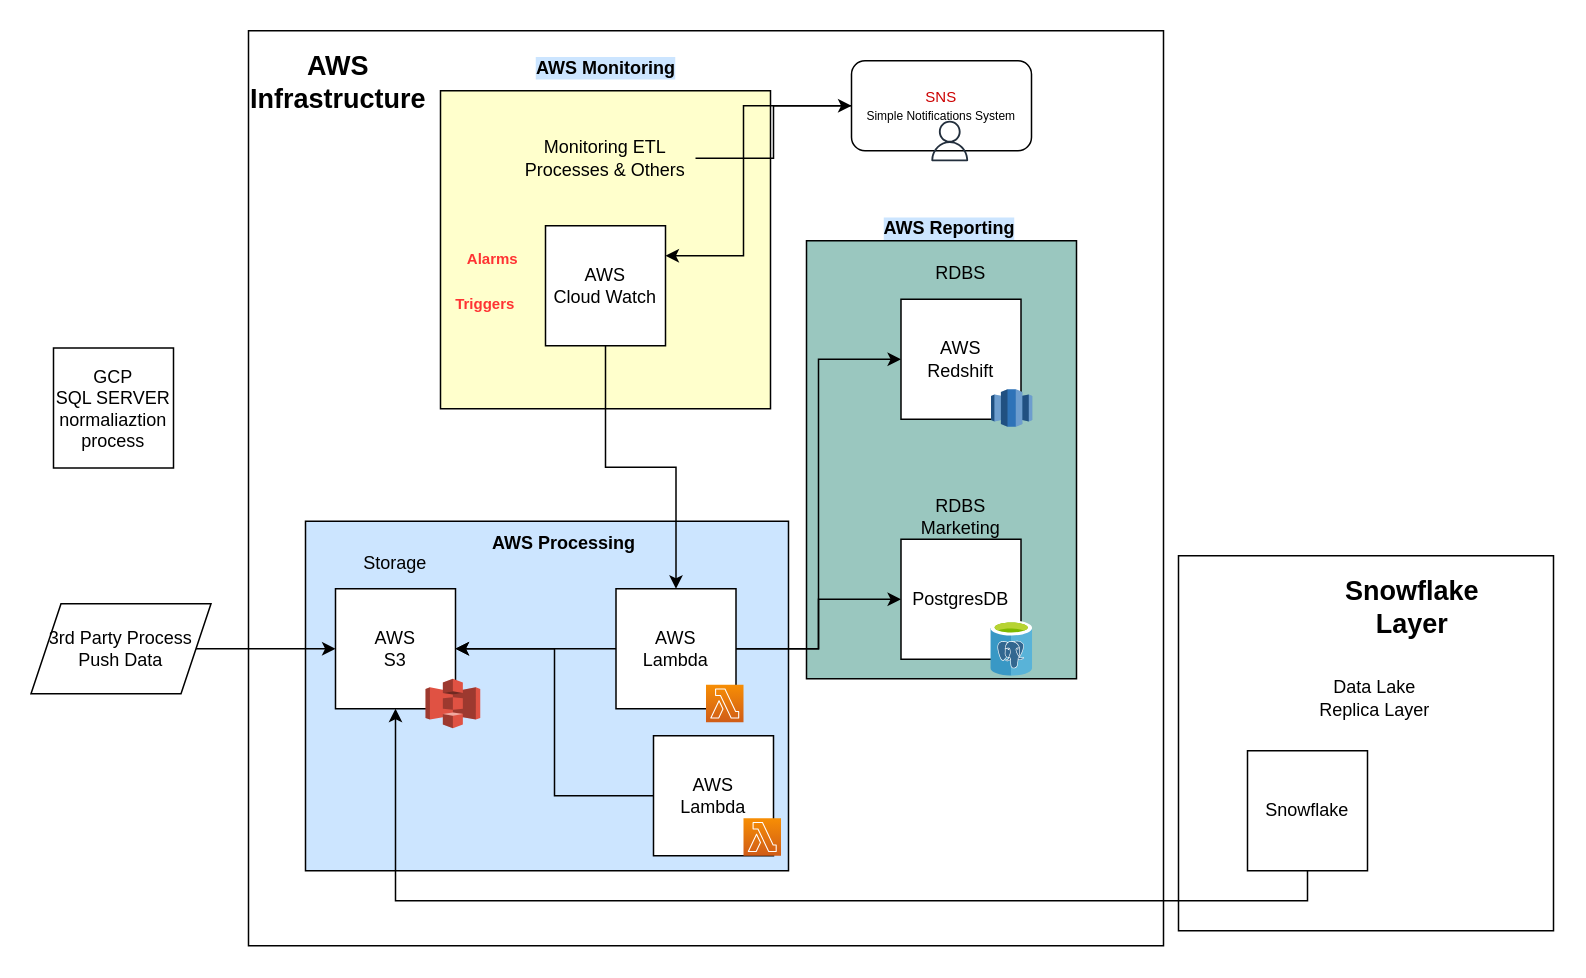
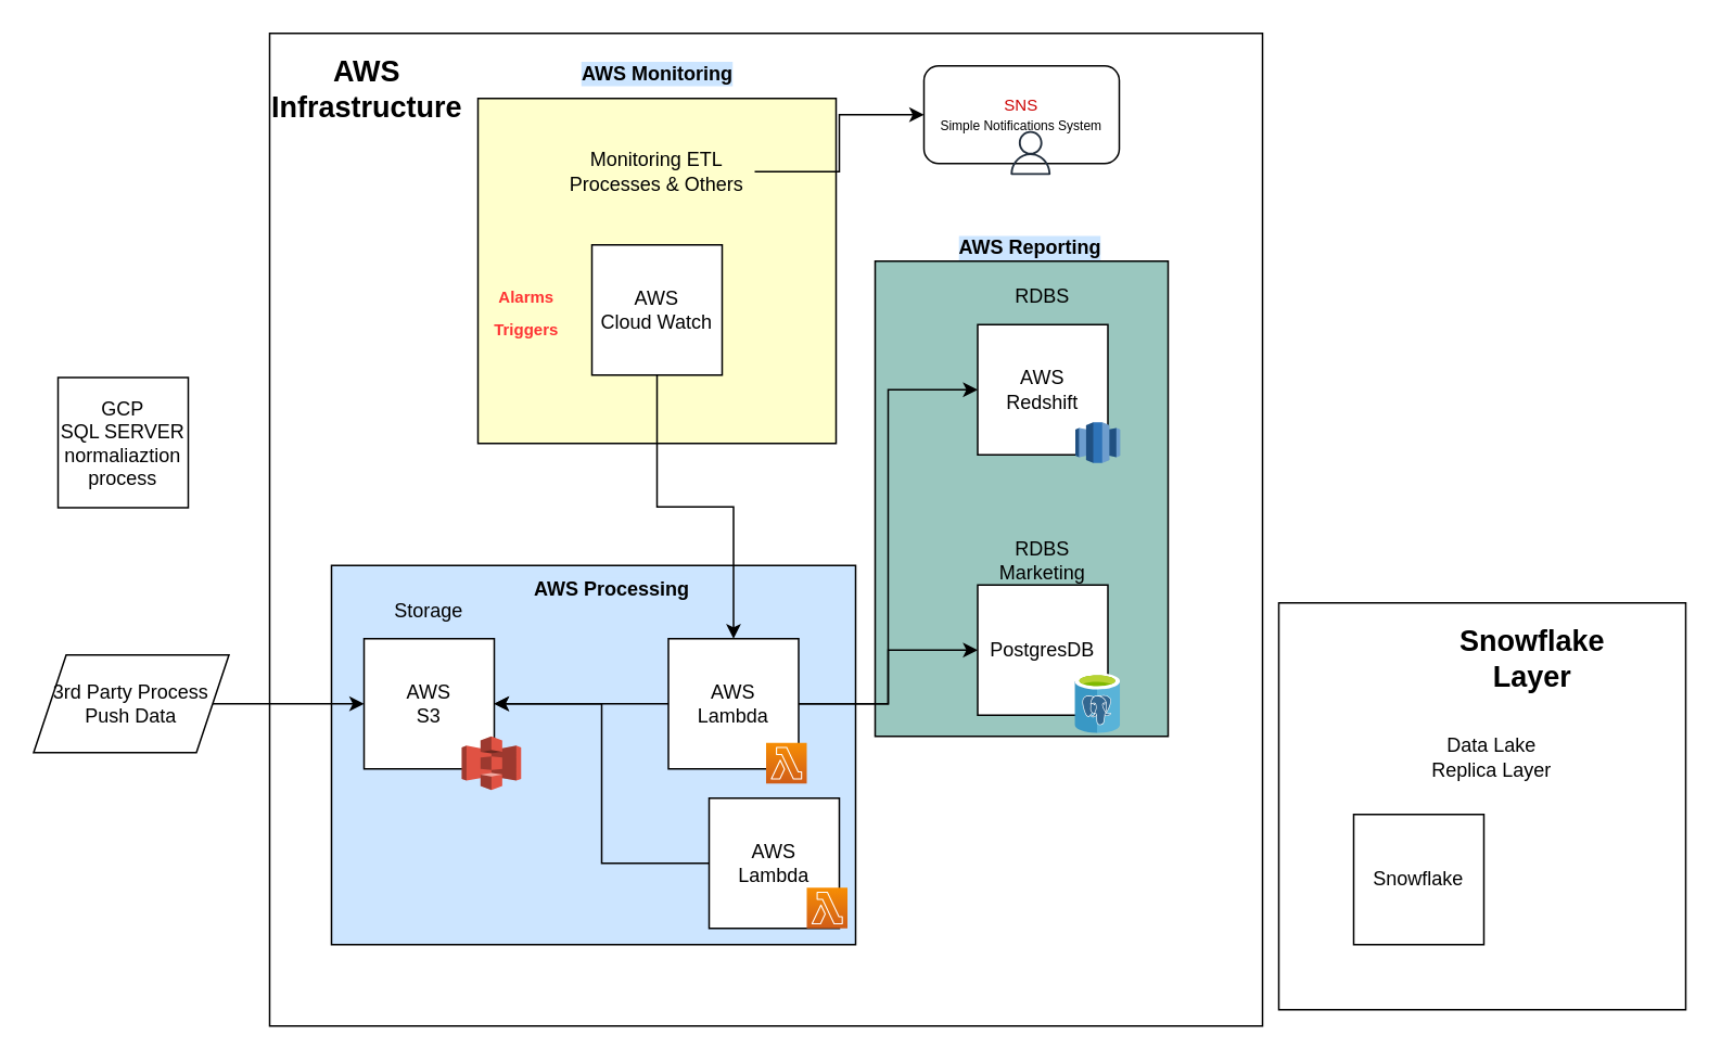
- <mxCell id="41" style="edgeStyle=orthogonalEdgeStyle;rounded=0;orthogonalLoop=1;jettySize=auto;html=1;fontSize=8;fontColor=#CC0000;" edge="1" parent="1" source="42" target="8"><mxGeometry relative="1" as="geometry"><Array as="points"><mxPoint x="495" y="70" /><mxPoint x="495" y="170" /></Array></mxGeometry></mxCell>
- <mxCell id="39" value="&lt;font style=&quot;font-size: 10px;&quot;&gt;Alarms&lt;/font&gt;" style="text;html=1;strokeColor=none;fillColor=none;align=center;verticalAlign=middle;whiteSpace=wrap;rounded=0;labelBackgroundColor=none;fontSize=18;fontColor=#FF3333;fontStyle=1" vertex="1" parent="1"><mxGeometry x="302" y="160" width="52" height="20" as="geometry" /></mxCell>
+ <mxCell id="39" value="&lt;font style=&quot;font-size: 10px;&quot;&gt;Alarms&lt;/font&gt;" style="text;html=1;strokeColor=none;fillColor=none;align=center;verticalAlign=middle;whiteSpace=wrap;rounded=0;labelBackgroundColor=none;fontSize=18;fontColor=#FF3333;fontStyle=1" vertex="1" parent="1"><mxGeometry x="297" y="170" width="52" height="20" as="geometry" /></mxCell>
- <mxCell id="25" style="edgeStyle=orthogonalEdgeStyle;rounded=0;orthogonalLoop=1;jettySize=auto;html=1;entryX=0.5;entryY=1;entryDx=0;entryDy=0;fontSize=8;fontColor=#CC0000;" edge="1" parent="1" source="26" target="11"><mxGeometry relative="1" as="geometry"><Array as="points"><mxPoint x="871" y="600" /><mxPoint x="263" y="600" /></Array></mxGeometry></mxCell>
